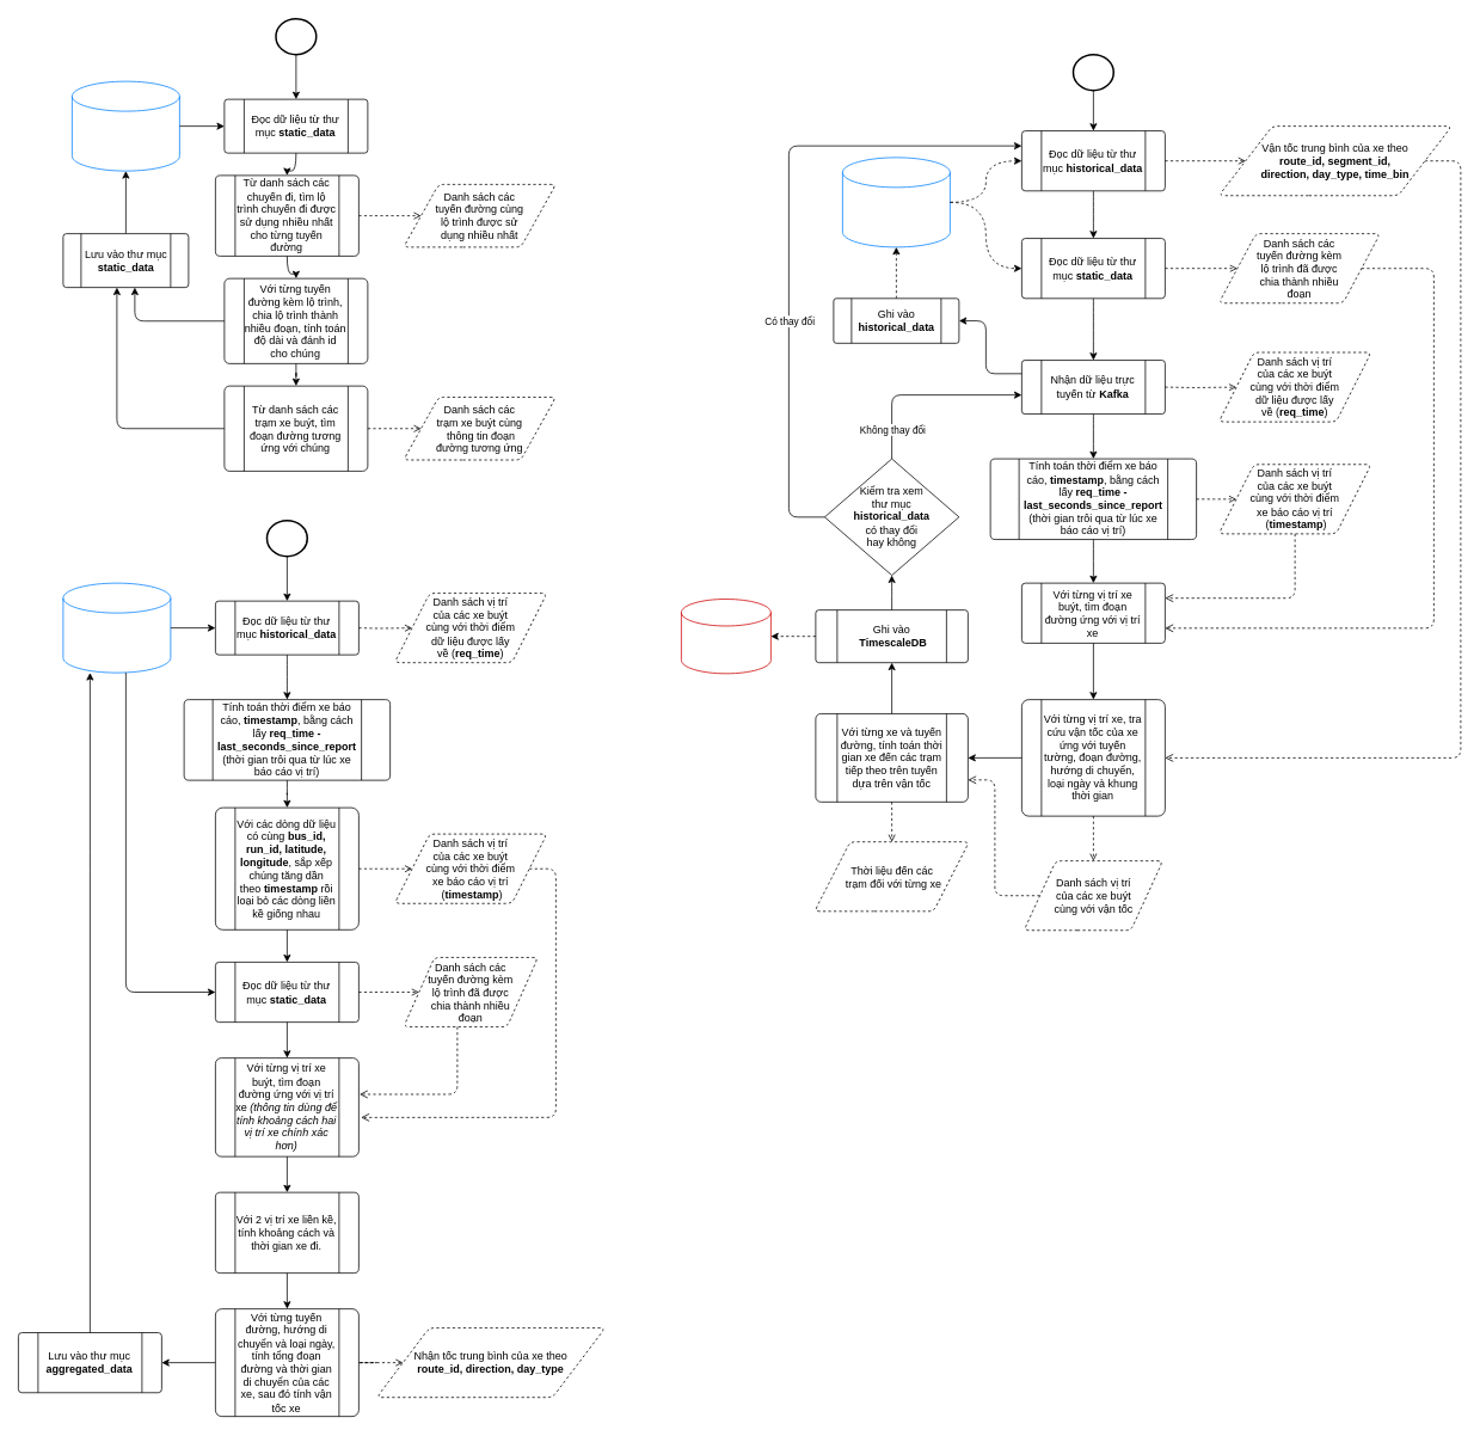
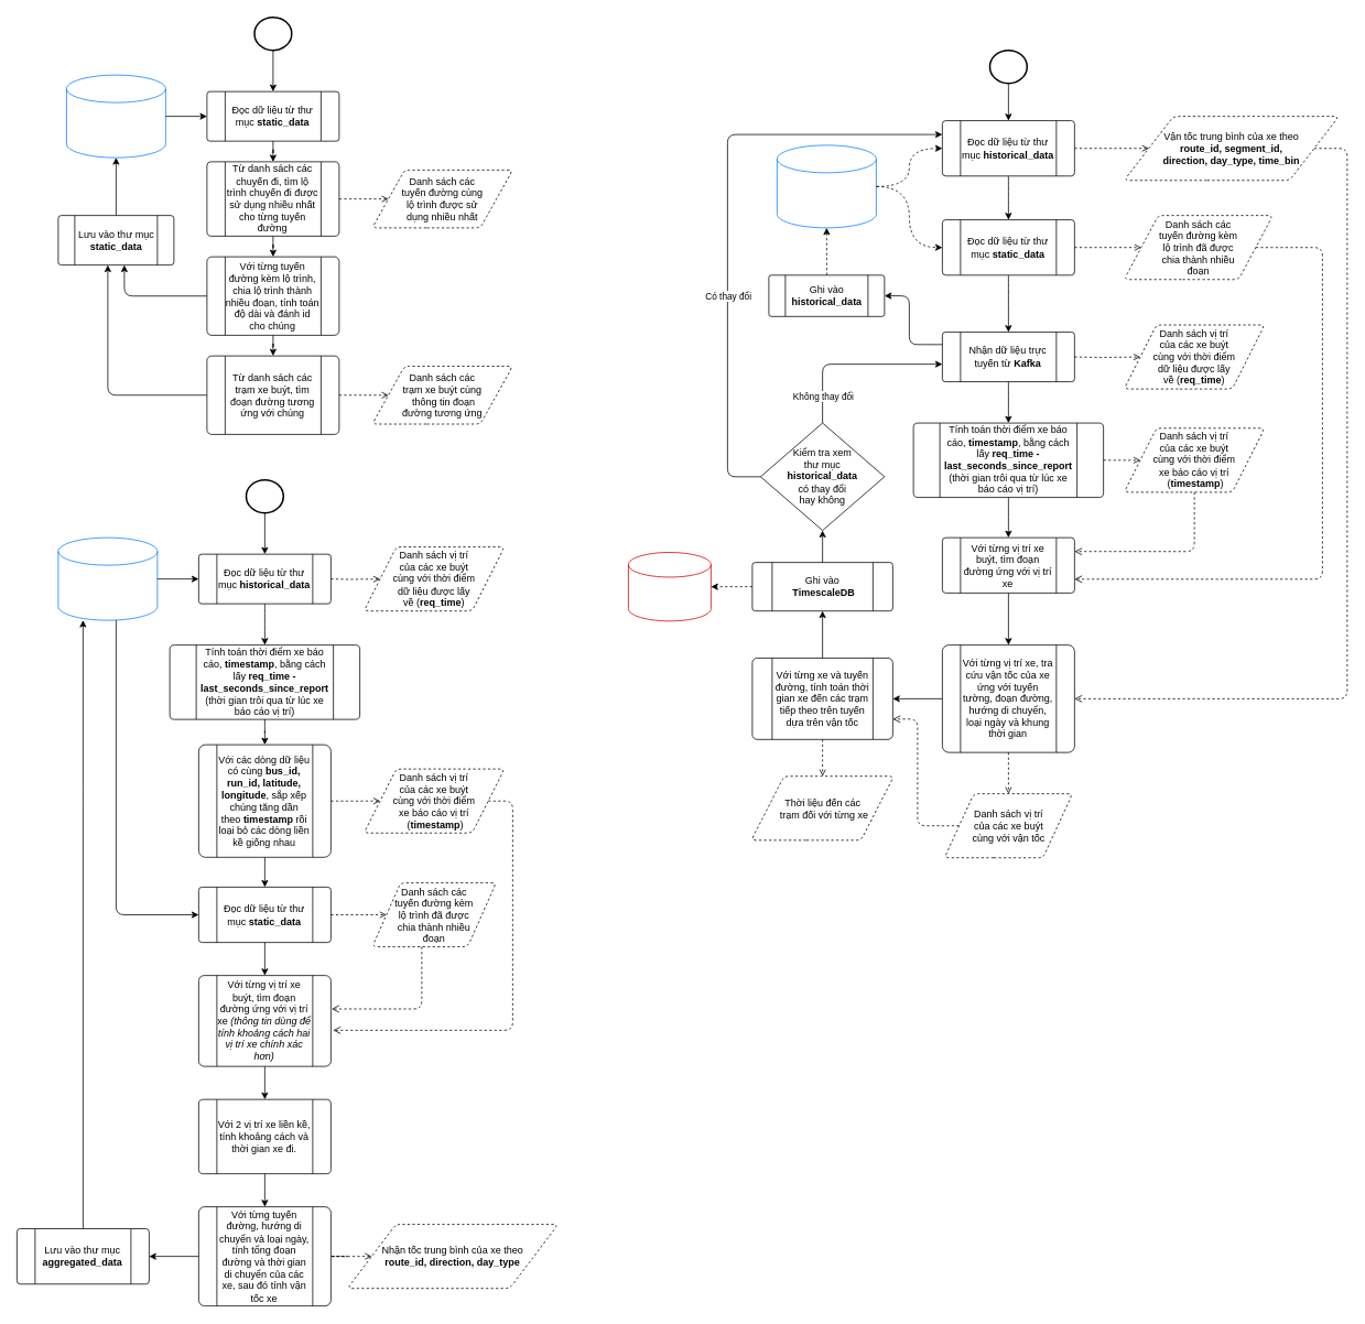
- <mxCell id="96" value="Từ danh sách các chuyến đi, tìm lộ trình chuyến đi được sử dụng nhiều nhất cho từng tuyến đường" style="verticalLabelPosition=middle;verticalAlign=middle;html=1;shape=process;whiteSpace=wrap;rounded=1;size=0.14;arcSize=6;strokeWidth=1;labelPosition=center;align=center;" parent="88" vertex="1"><mxGeometry x="170" y="175" width="160" height="90" as="geometry" /></mxCell>
+ <mxCell id="96" value="Từ danh sách các chuyến đi, tìm lộ trình chuyến đi được sử dụng nhiều nhất cho từng tuyến đường" style="verticalLabelPosition=middle;verticalAlign=middle;html=1;shape=process;whiteSpace=wrap;rounded=1;size=0.14;arcSize=6;strokeWidth=1;labelPosition=center;align=center;" parent="88" vertex="1"><mxGeometry x="180" y="175" width="160" height="90" as="geometry" /></mxCell>
